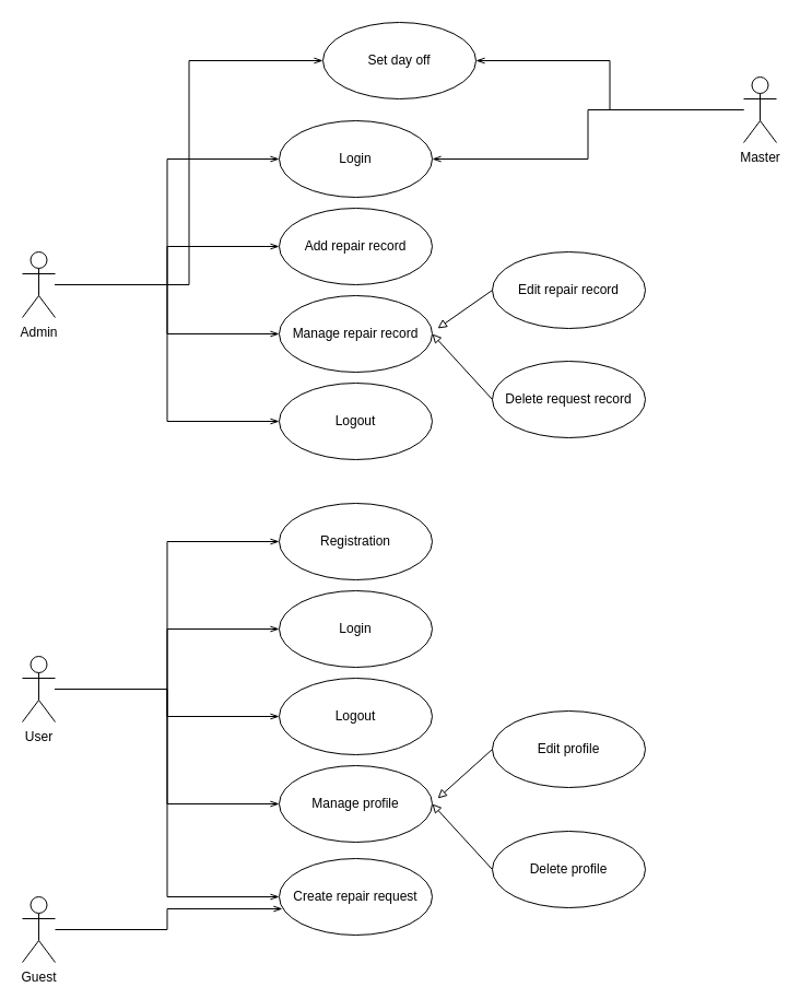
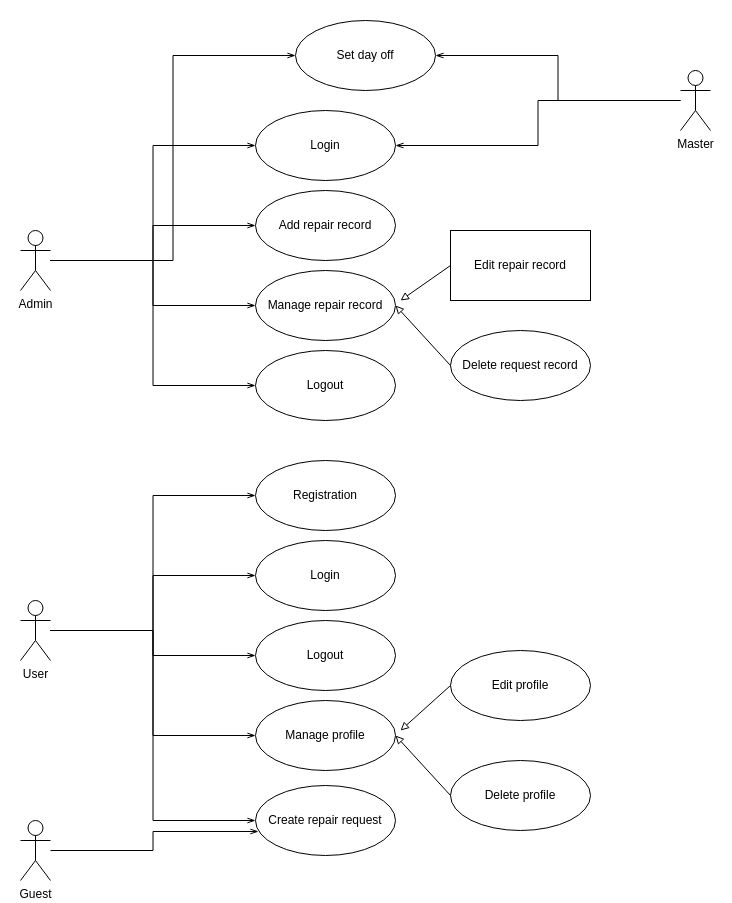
- <mxCell id="21" value="Edit repair record" style="ellipse;whiteSpace=wrap;html=1;" vertex="1" parent="1"><mxGeometry x="450" y="230" width="140" height="70" as="geometry" /></mxCell>
+ <mxCell id="21" value="Edit repair record" style="whiteSpace=wrap;html=1;rounded=0;" vertex="1" parent="1"><mxGeometry x="450" y="230" width="140" height="70" as="geometry" /></mxCell>
